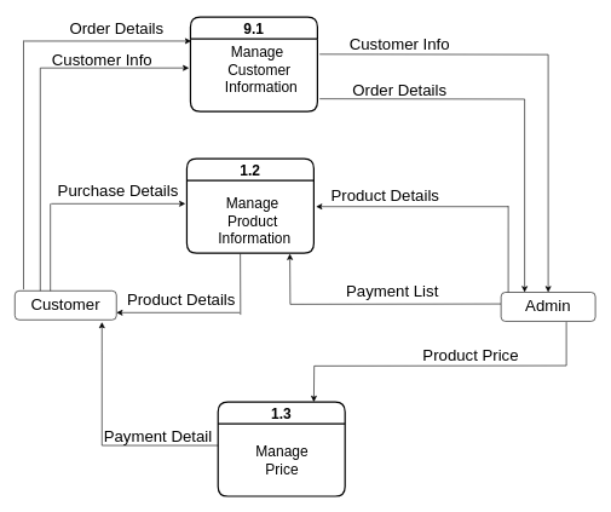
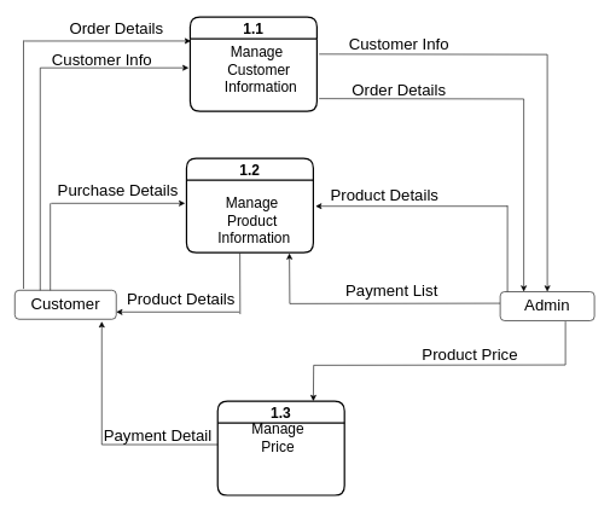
- <mxCell id="34" value="9.1" style="swimlane;childLayout=stackLayout;horizontal=1;startSize=30;horizontalStack=0;rounded=1;fontSize=20;fontStyle=1;strokeWidth=2;resizeParent=0;resizeLast=1;shadow=0;dashed=0;align=center;" vertex="1" parent="1"><mxGeometry x="262" y="23" width="175" height="130" as="geometry" /></mxCell>
+ <mxCell id="34" value="1.1" style="swimlane;childLayout=stackLayout;horizontal=1;startSize=30;horizontalStack=0;rounded=1;fontSize=20;fontStyle=1;strokeWidth=2;resizeParent=0;resizeLast=1;shadow=0;dashed=0;align=center;" vertex="1" parent="1"><mxGeometry x="262" y="23" width="175" height="130" as="geometry" /></mxCell>
- <mxCell id="9" value="Manage&lt;br&gt;Price" style="text;html=1;align=center;verticalAlign=middle;resizable=0;points=[];autosize=1;strokeColor=none;fillColor=none;fontSize=20;" parent="1" vertex="1"><mxGeometry x="338" y="603" width="100" height="60" as="geometry" /></mxCell>
+ <mxCell id="9" value="Manage&lt;br&gt;Price" style="text;html=1;align=center;verticalAlign=middle;resizable=0;points=[];autosize=1;strokeColor=none;fillColor=none;fontSize=20;" parent="1" vertex="1"><mxGeometry x="333" y="573" width="100" height="60" as="geometry" /></mxCell>
